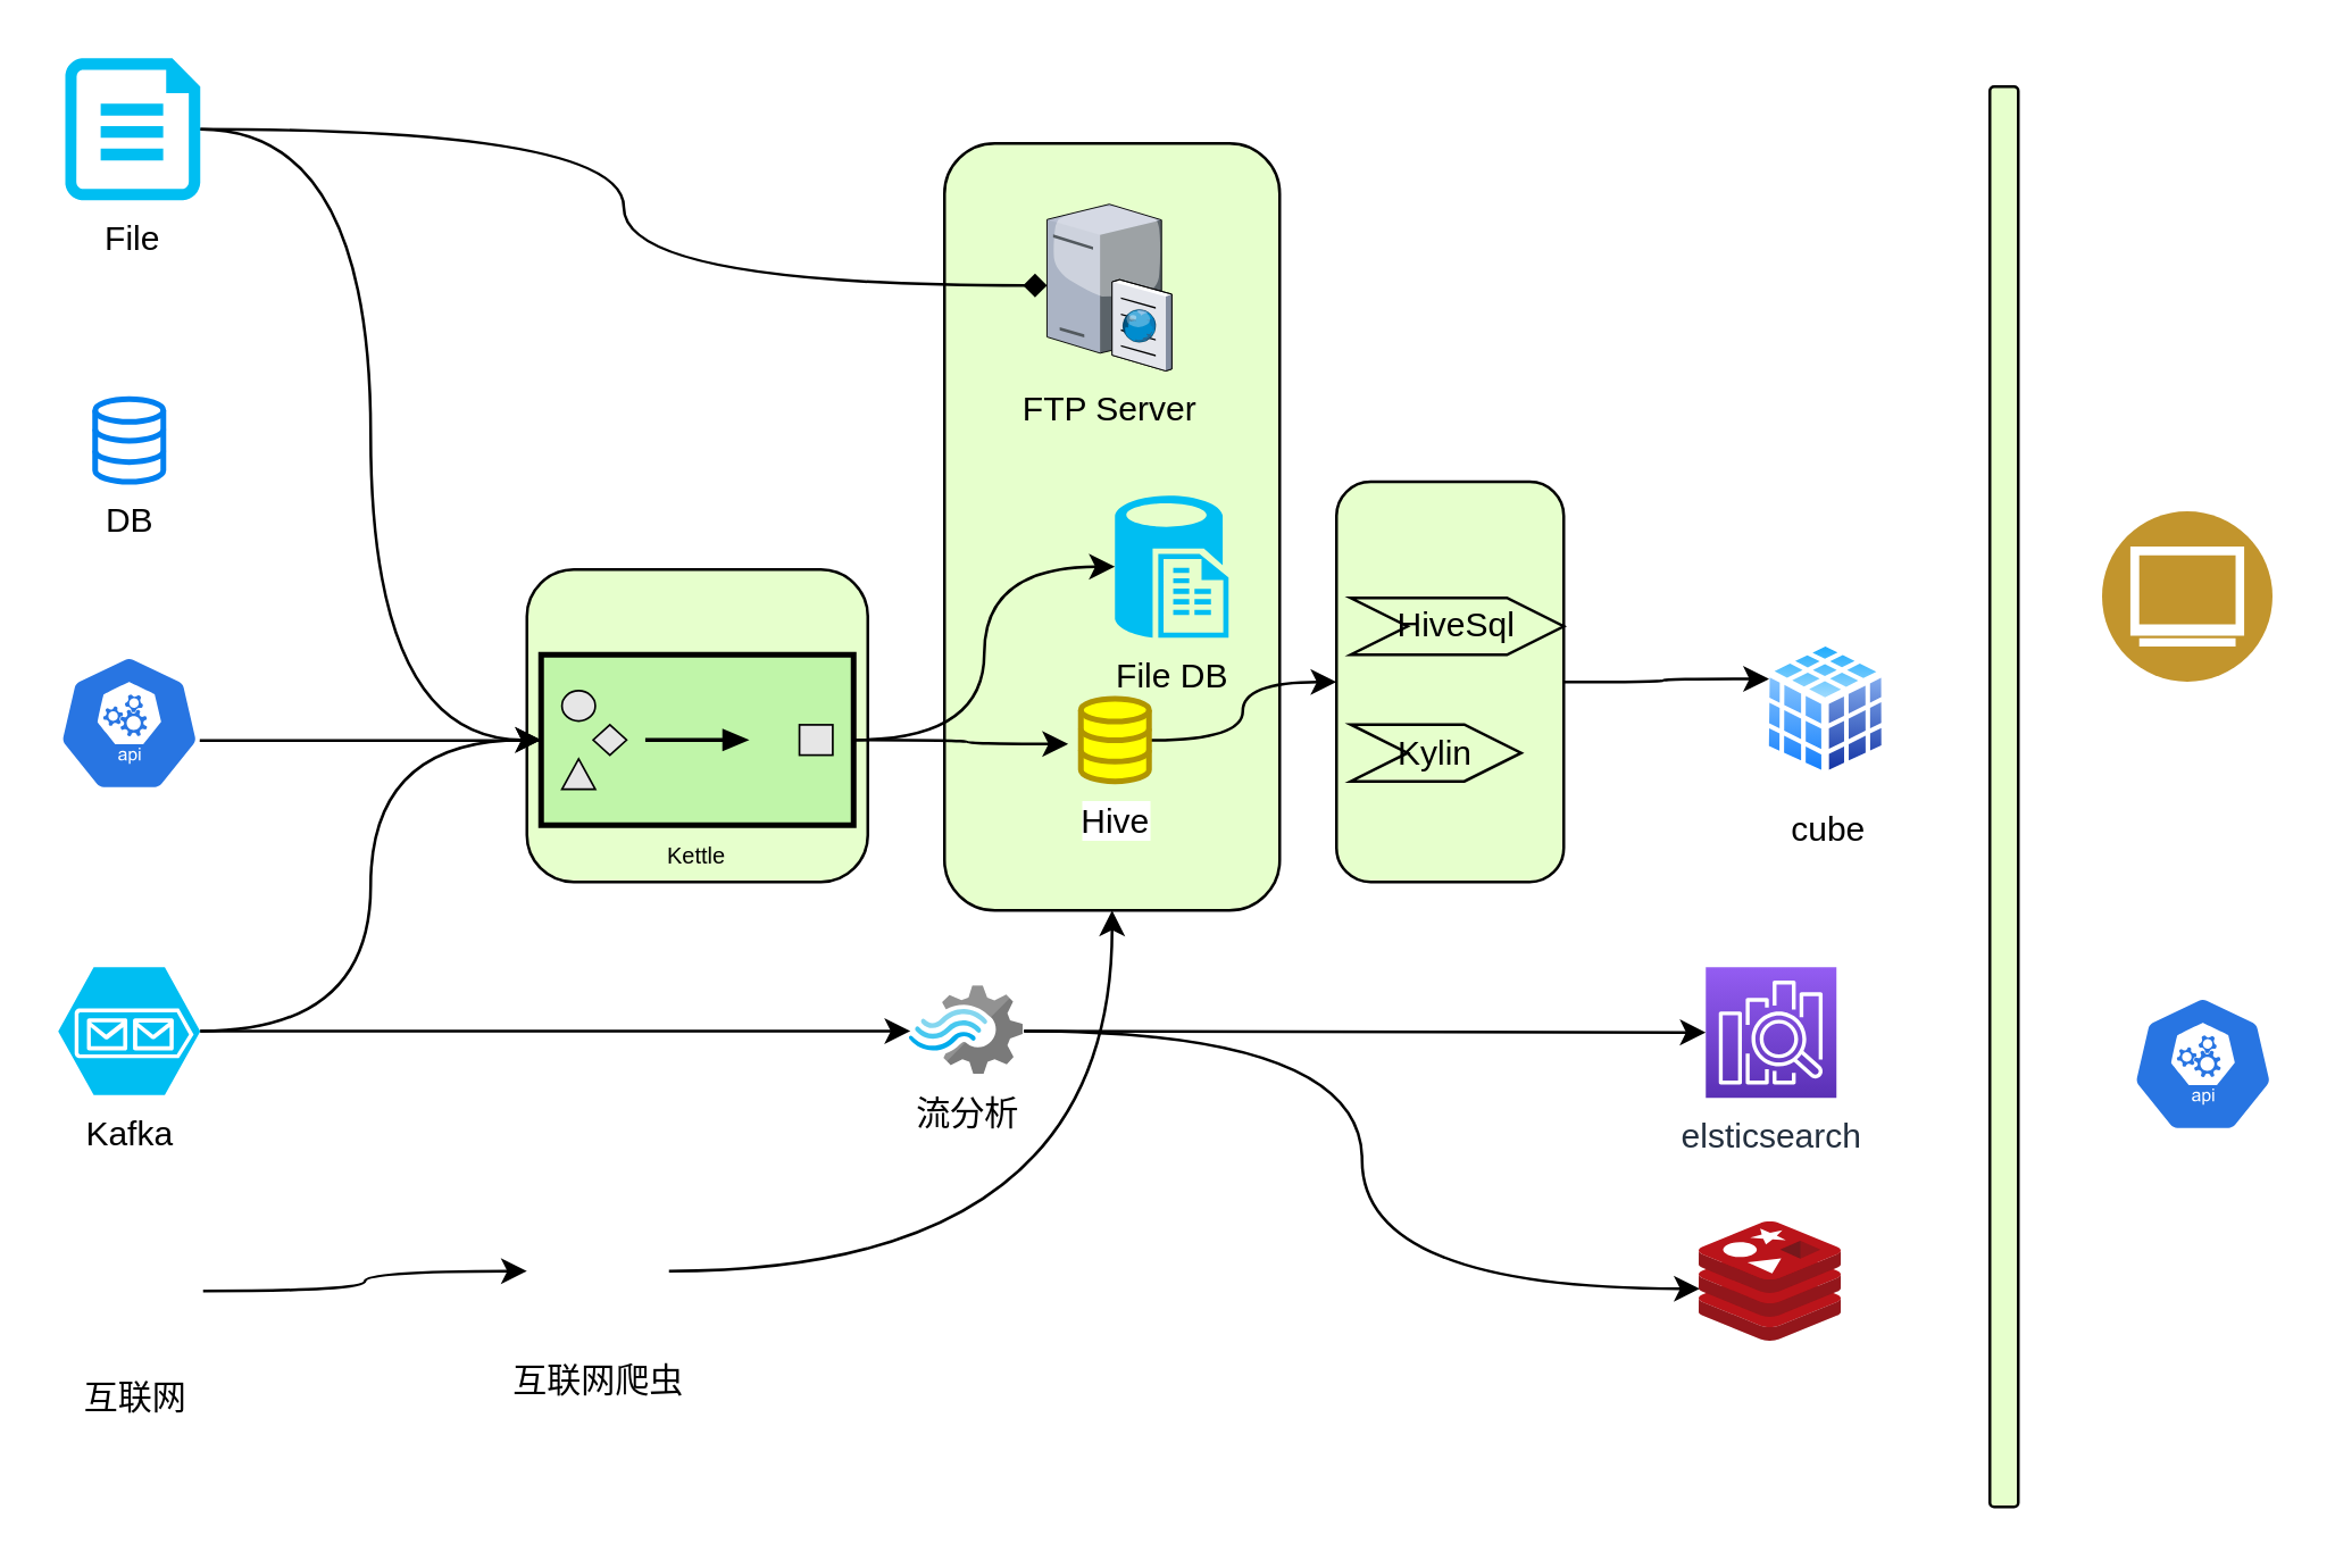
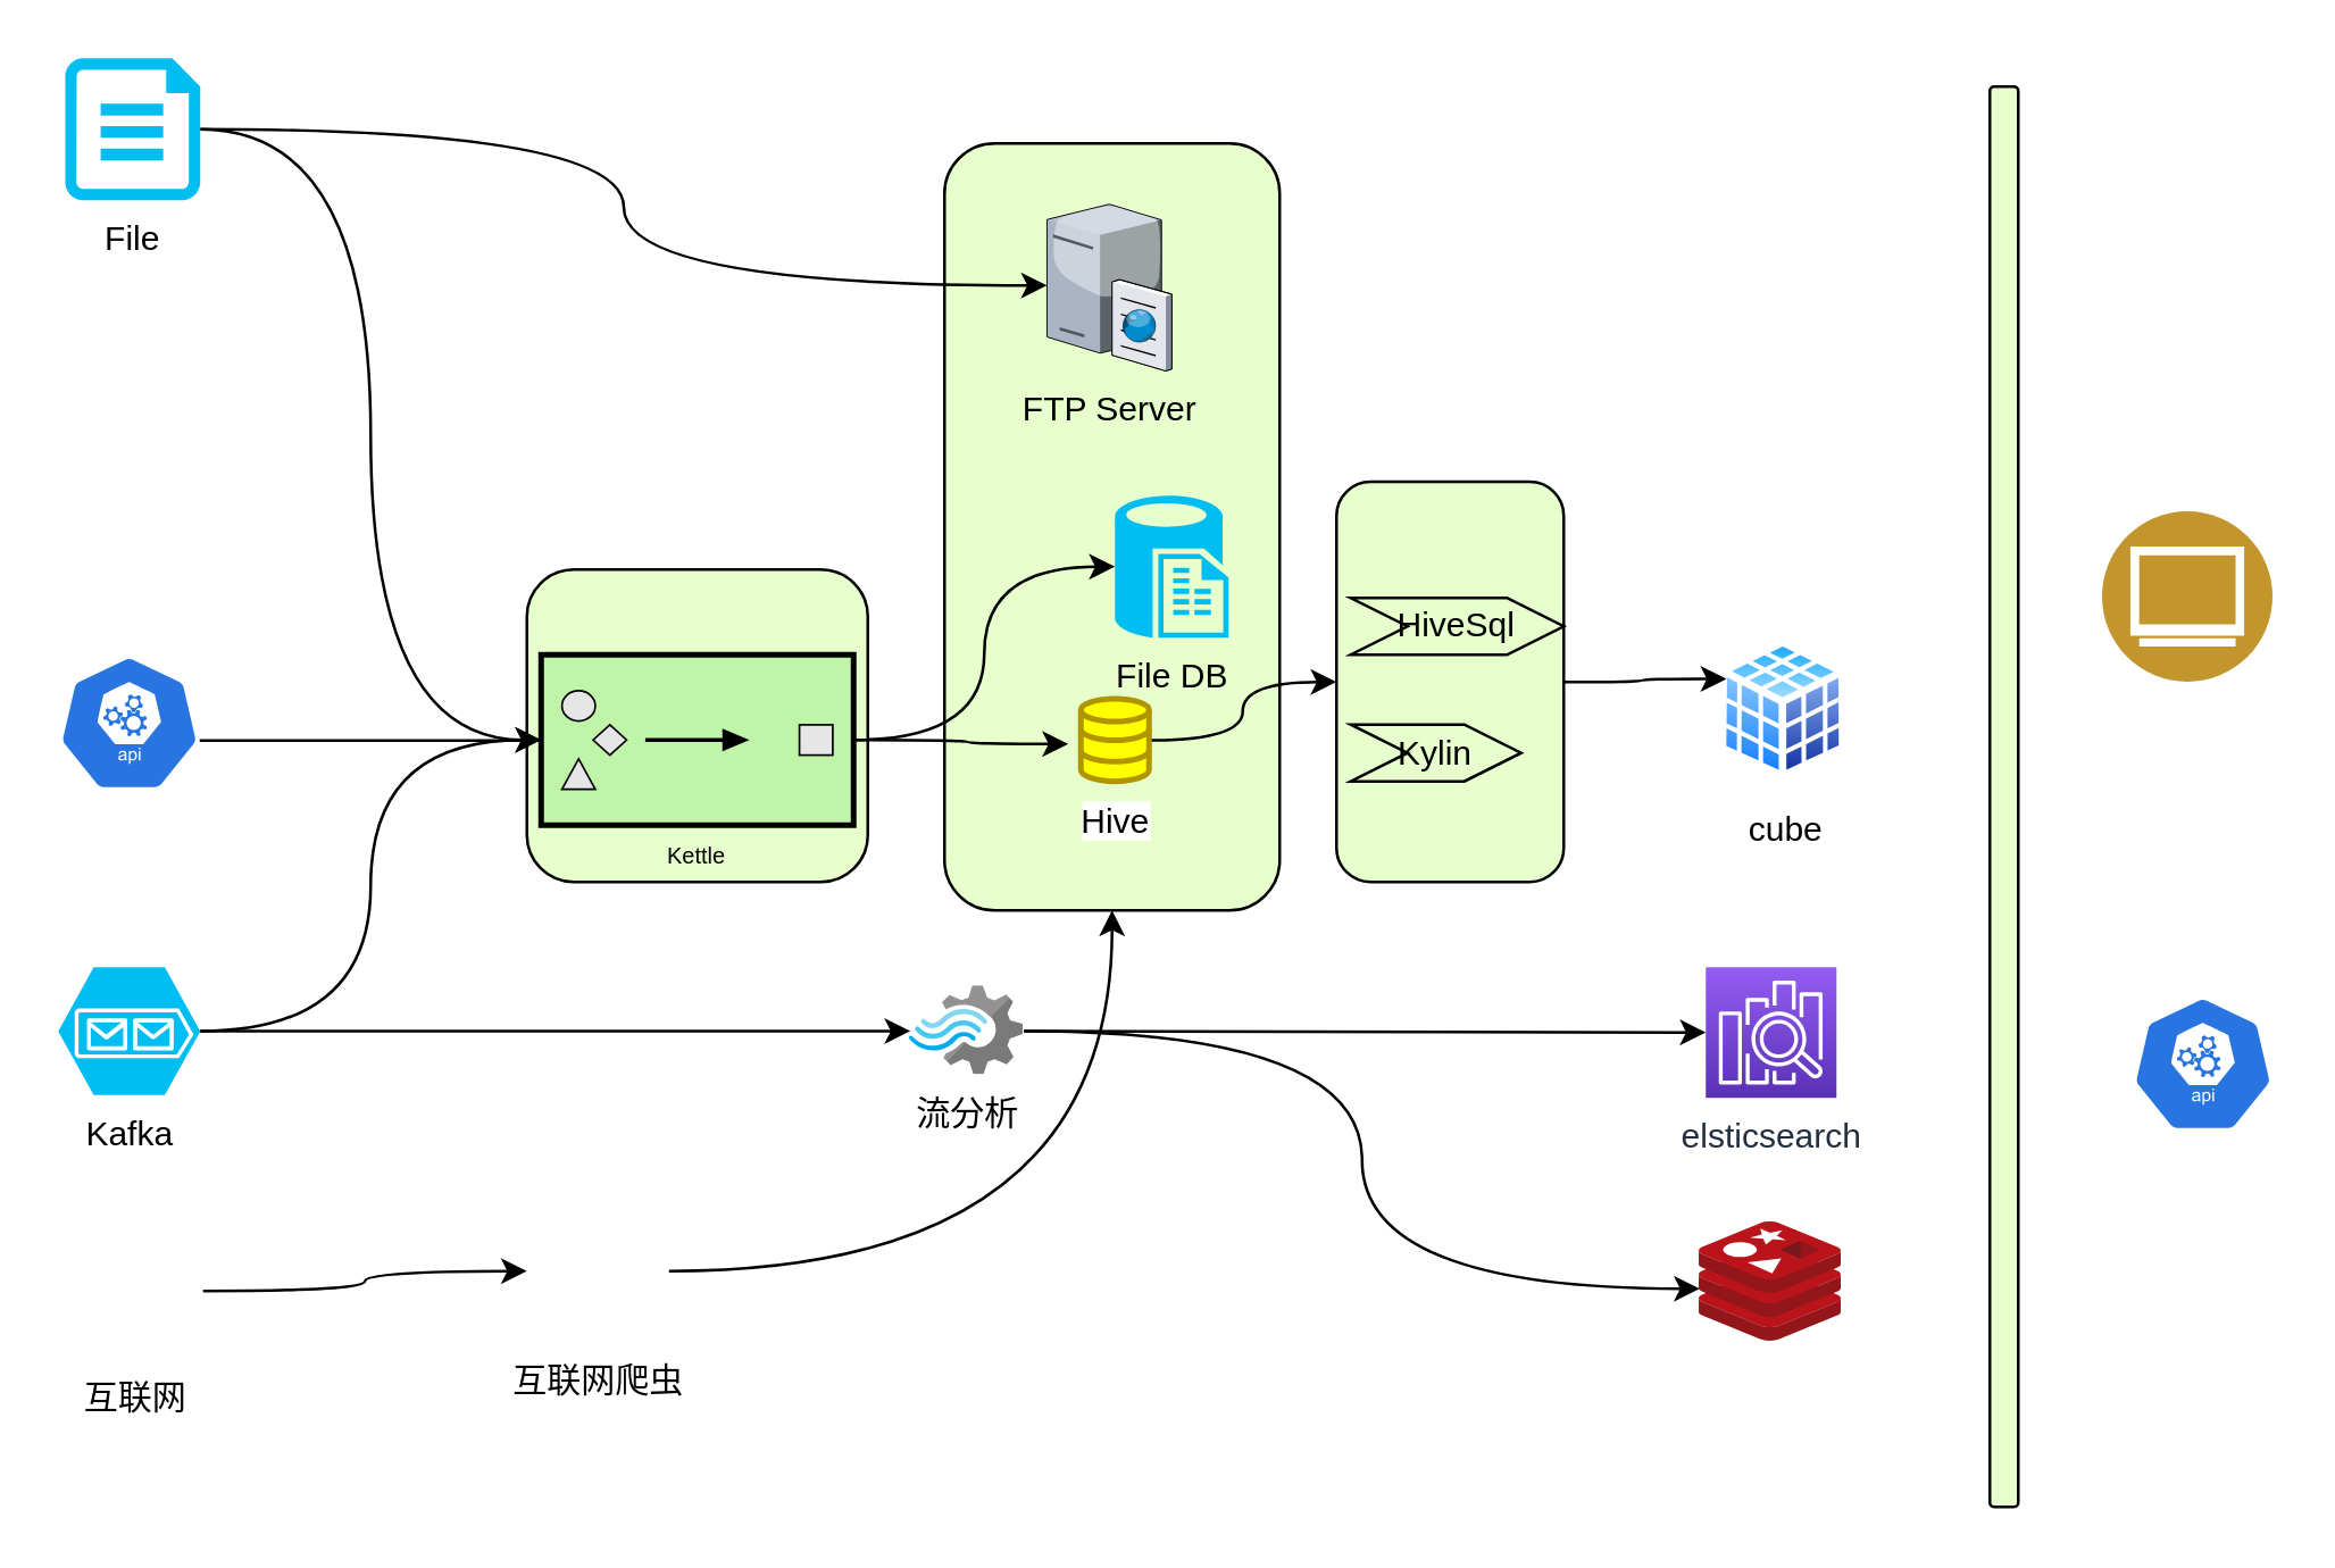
- <mxCell id="28" style="edgeStyle=orthogonalEdgeStyle;curved=1;rounded=0;orthogonalLoop=1;jettySize=auto;html=1;fontColor=#000000;endArrow=diamond;" parent="1" source="29" target="32" edge="1"><mxGeometry relative="1" as="geometry" /></mxCell>
+ <mxCell id="28" style="edgeStyle=orthogonalEdgeStyle;curved=1;rounded=0;orthogonalLoop=1;jettySize=auto;html=1;fontColor=#000000;" parent="1" source="29" target="32" edge="1"><mxGeometry relative="1" as="geometry" /></mxCell>
- <mxCell id="4" value="DB" style="html=1;verticalLabelPosition=bottom;align=center;labelBackgroundColor=#ffffff;verticalAlign=top;strokeWidth=2;strokeColor=#0080F0;shadow=0;dashed=0;shape=mxgraph.ios7.icons.data;" parent="1" vertex="1"><mxGeometry x="33" y="140" width="24" height="29.1" as="geometry" /></mxCell>
- <mxCell id="19" value="cube" style="aspect=fixed;perimeter=ellipsePerimeter;html=1;align=center;shadow=0;dashed=0;spacingTop=3;image;image=img/lib/active_directory/database_cube.svg;fillColor=#FFFF00;fontColor=#000000;" parent="1" vertex="1"><mxGeometry x="620" y="224.55" width="45" height="50" as="geometry" /></mxCell>
+ <mxCell id="19" value="cube" style="aspect=fixed;perimeter=ellipsePerimeter;html=1;align=center;shadow=0;dashed=0;spacingTop=3;image;image=img/lib/active_directory/database_cube.svg;fillColor=#FFFF00;fontColor=#000000;" parent="1" vertex="1"><mxGeometry x="605" y="224.55" width="45" height="50" as="geometry" /></mxCell>
